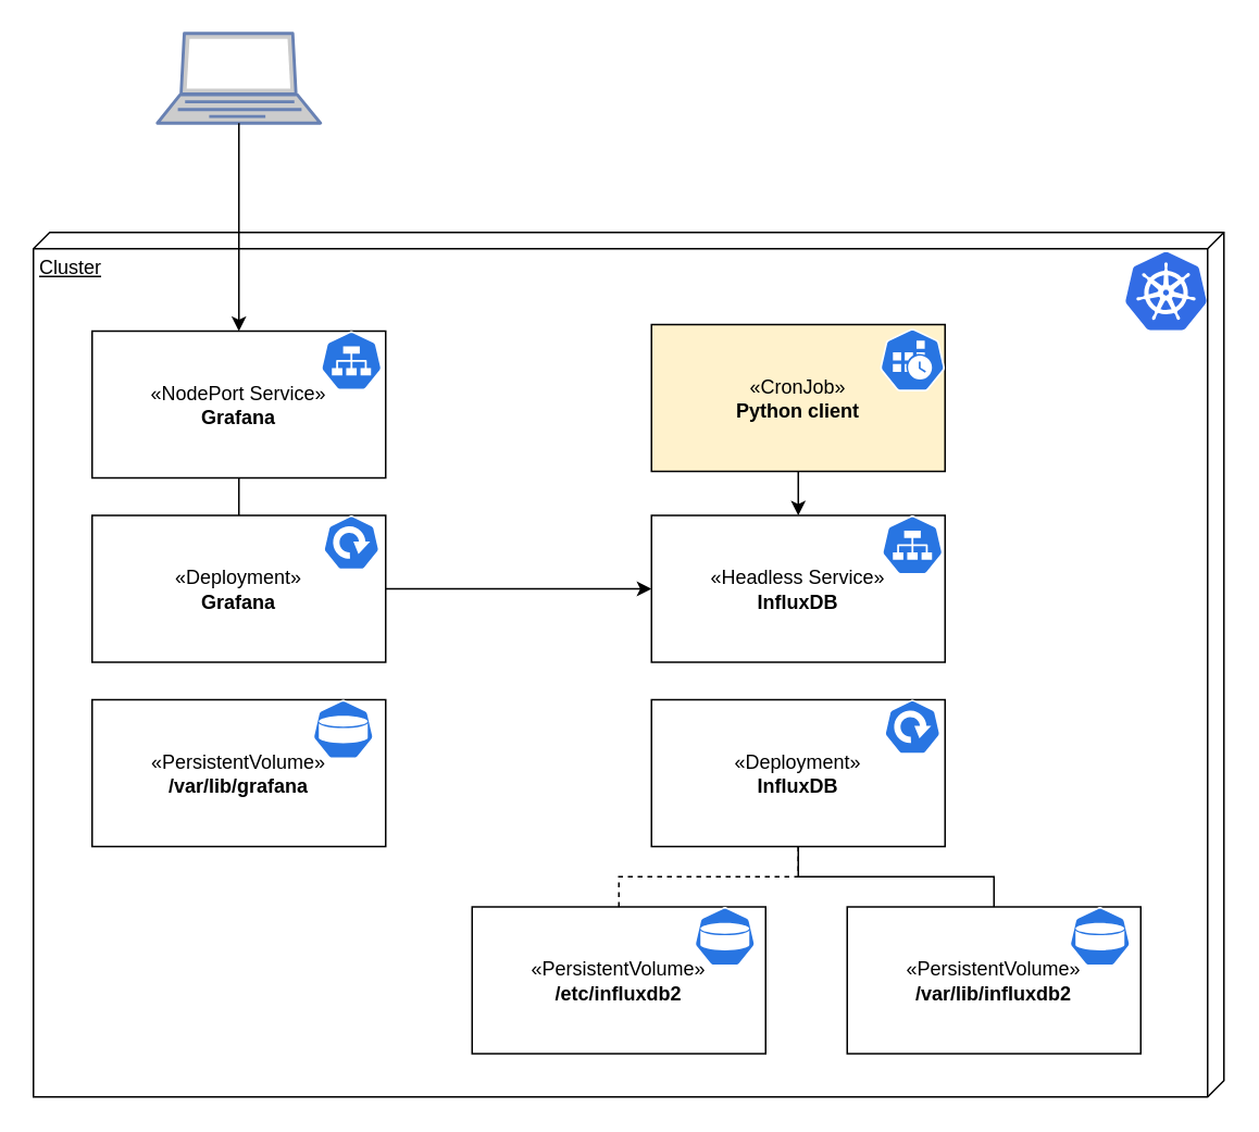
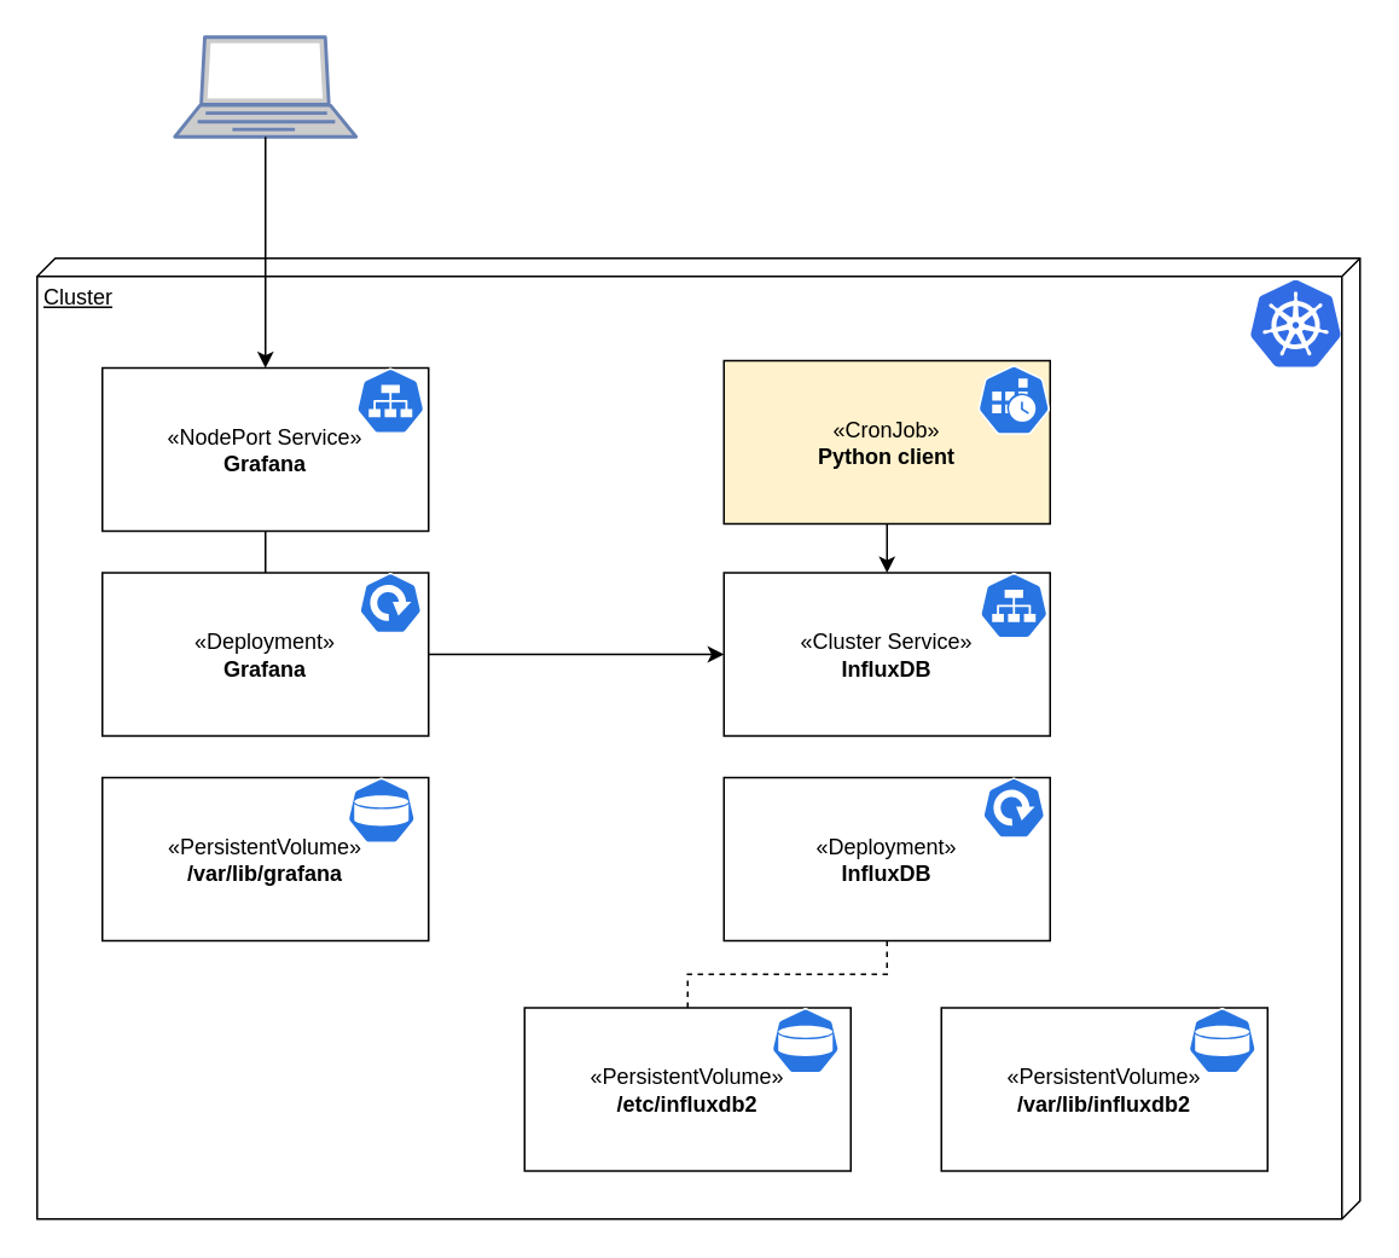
- <mxCell id="21" value="«Headless Service»&lt;br&gt;&lt;b&gt;InfluxDB&lt;/b&gt;" style="html=1;dropTarget=0;whiteSpace=wrap;" parent="20" vertex="1"><mxGeometry width="180" height="90" as="geometry" /></mxCell>
+ <mxCell id="21" value="«Cluster Service»&lt;br&gt;&lt;b&gt;InfluxDB&lt;/b&gt;" style="html=1;dropTarget=0;whiteSpace=wrap;" parent="20" vertex="1"><mxGeometry width="180" height="90" as="geometry" /></mxCell>
- <mxCell id="33" value="" style="endArrow=none;html=1;edgeStyle=orthogonalEdgeStyle;rounded=0;exitX=0.5;exitY=1;exitDx=0;exitDy=0;entryX=0.5;entryY=0;entryDx=0;entryDy=0;" parent="3" source="24" target="31" edge="1"><mxGeometry relative="1" as="geometry"><mxPoint x="799" y="296.5" as="sourcePoint" /><mxPoint x="689" y="366.5" as="targetPoint" /></mxGeometry></mxCell>
